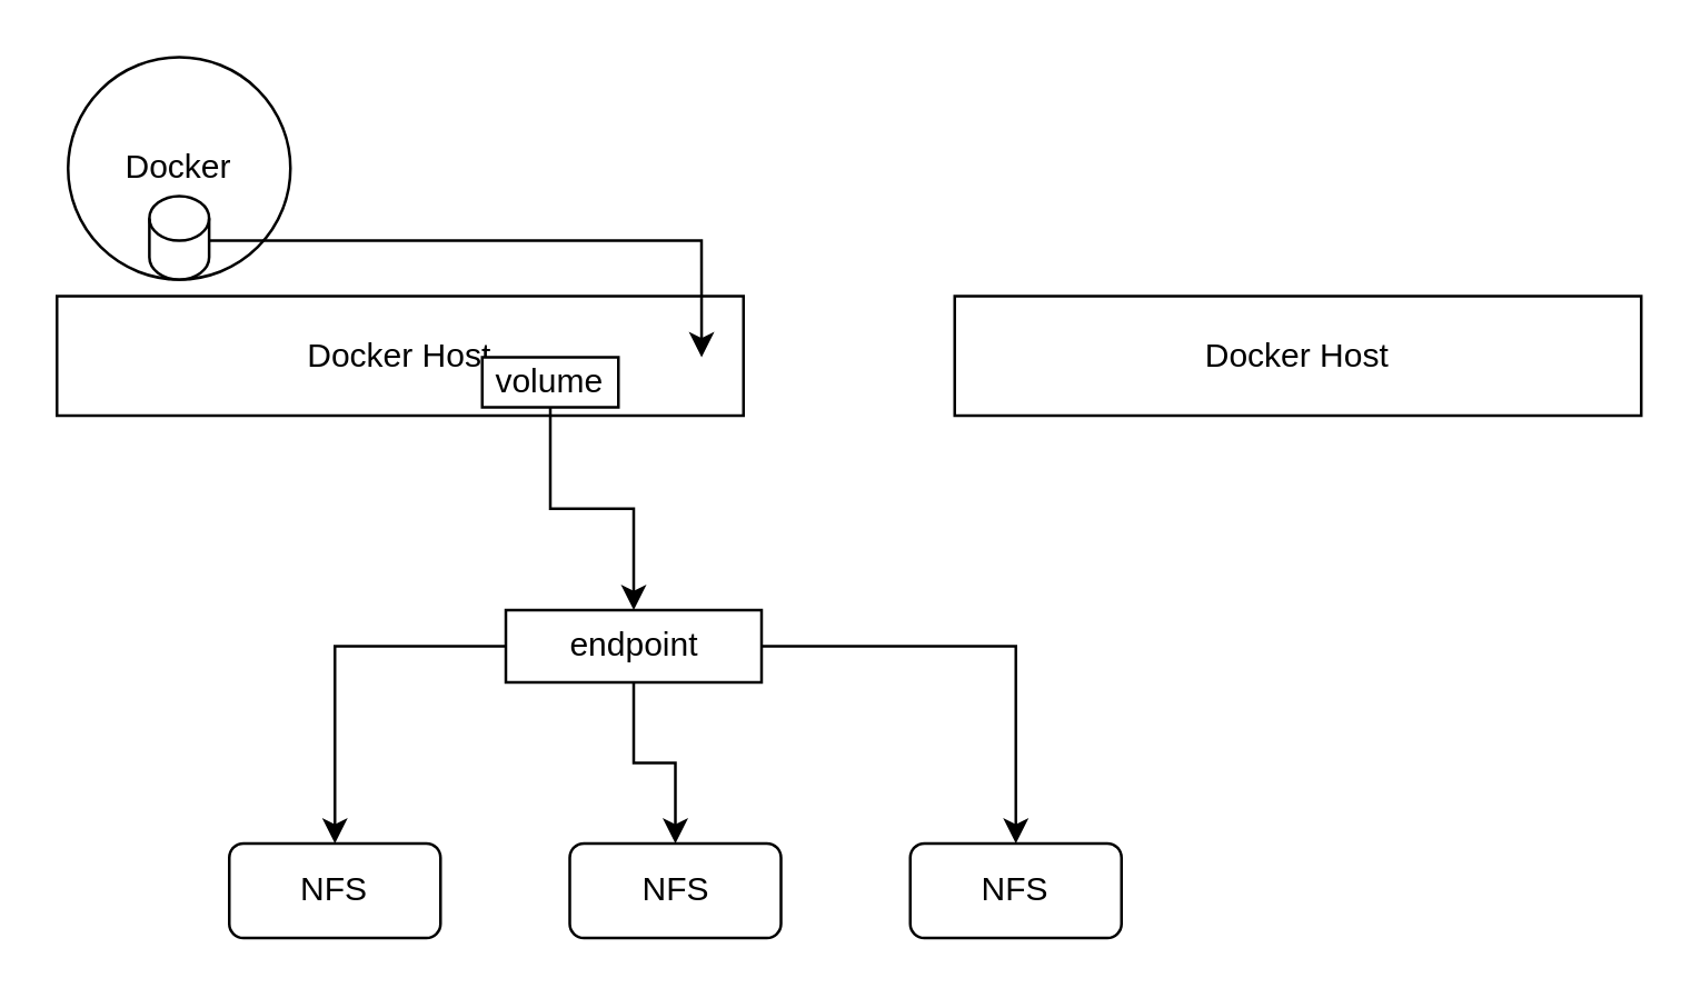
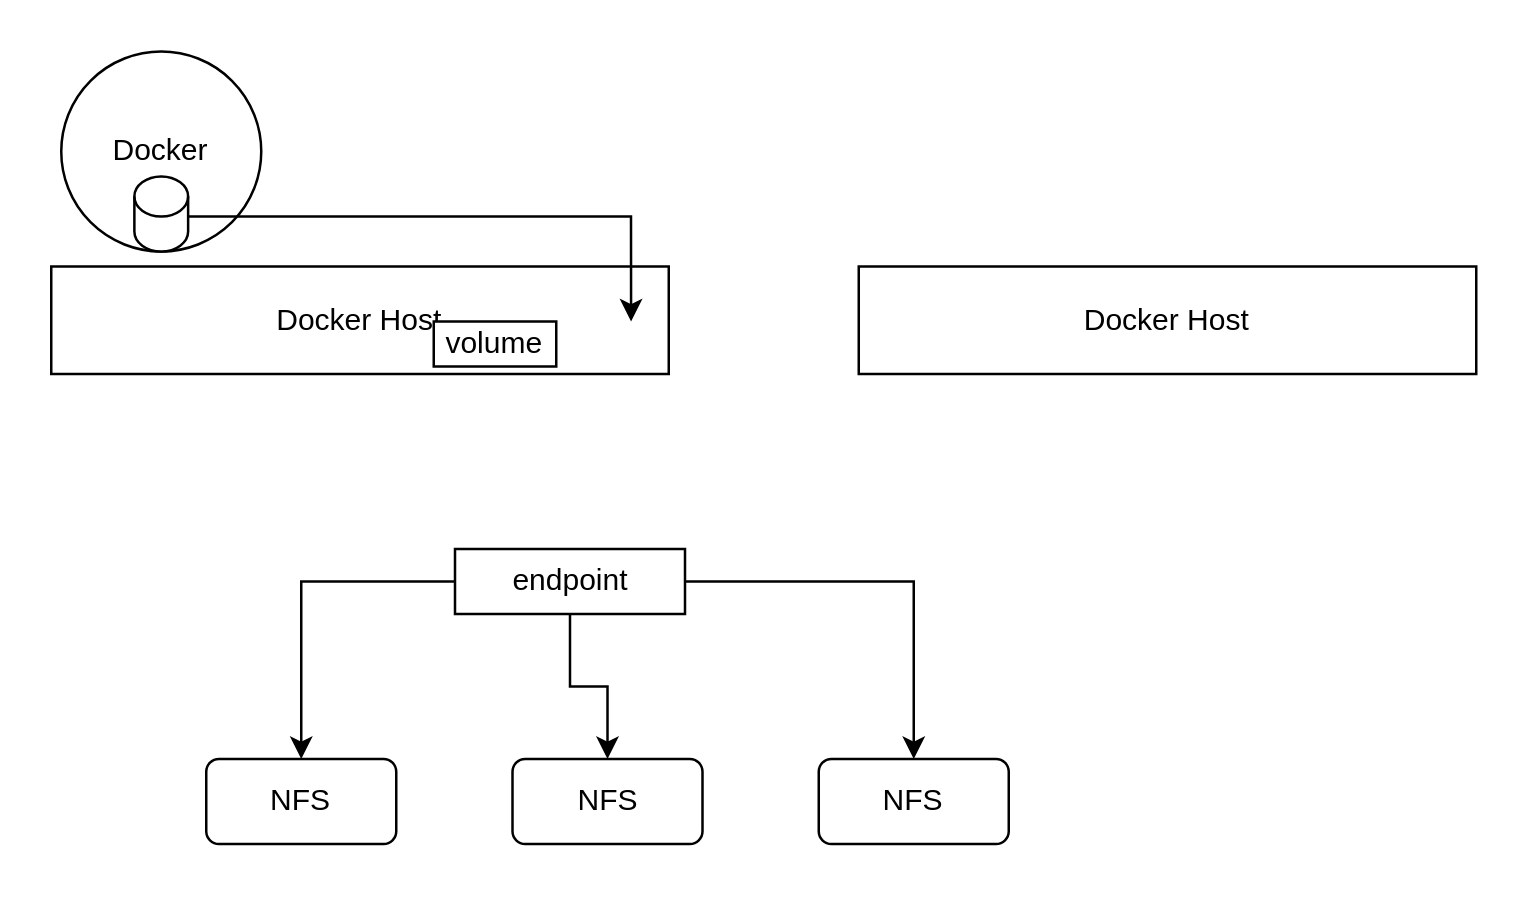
- <mxCell id="6" style="edgeStyle=orthogonalEdgeStyle;rounded=0;orthogonalLoop=1;jettySize=auto;html=1;" edge="1" parent="1" source="7" target="14"><mxGeometry relative="1" as="geometry" /></mxCell>
